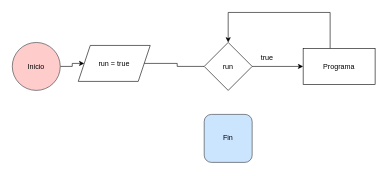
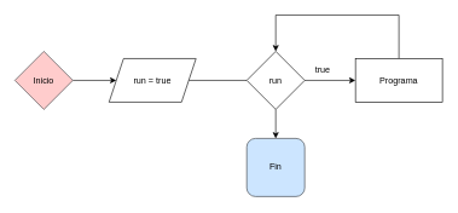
- <mxCell id="5" value="run = true" style="shape=parallelogram;perimeter=parallelogramPerimeter;whiteSpace=wrap;html=1;fixedSize=1;rounded=0;" parent="1" vertex="1"><mxGeometry x="130" y="75.03" width="120" height="60" as="geometry" /></mxCell>
+ <mxCell id="5" value="run = true" style="shape=parallelogram;perimeter=parallelogramPerimeter;whiteSpace=wrap;html=1;fixedSize=1;rounded=0;" parent="1" vertex="1"><mxGeometry x="150" y="80.03" width="120" height="60" as="geometry" /></mxCell>
- <mxCell id="3" value="Inicio" style="ellipse;whiteSpace=wrap;html=1;aspect=fixed;fillColor=#ffcccc;strokeColor=#36393d;rounded=0;" parent="1" vertex="1"><mxGeometry x="20" y="70.03" width="80" height="80" as="geometry" /></mxCell>
+ <mxCell id="3" value="Inicio" style="rhombus;whiteSpace=wrap;html=1;aspect=fixed;fillColor=#ffcccc;strokeColor=#36393d;" parent="1" vertex="1"><mxGeometry x="20" y="70.03" width="80" height="80" as="geometry" /></mxCell>
- <mxCell id="10" value="Programa" style="whiteSpace=wrap;html=1;rounded=0;" parent="1" vertex="1"><mxGeometry x="505" y="80.03" width="120" height="60" as="geometry" /></mxCell>
+ <mxCell id="10" value="Programa" style="whiteSpace=wrap;html=1;rounded=0;" parent="1" vertex="1"><mxGeometry x="490" y="80.03" width="120" height="60" as="geometry" /></mxCell>
+ <mxCell id="7" style="edgeStyle=orthogonalEdgeStyle;orthogonalLoop=1;jettySize=auto;html=1;entryX=0.5;entryY=0;entryDx=0;entryDy=0;rounded=0;" parent="1" source="8" target="12" edge="1"><mxGeometry relative="1" as="geometry" /></mxCell>
